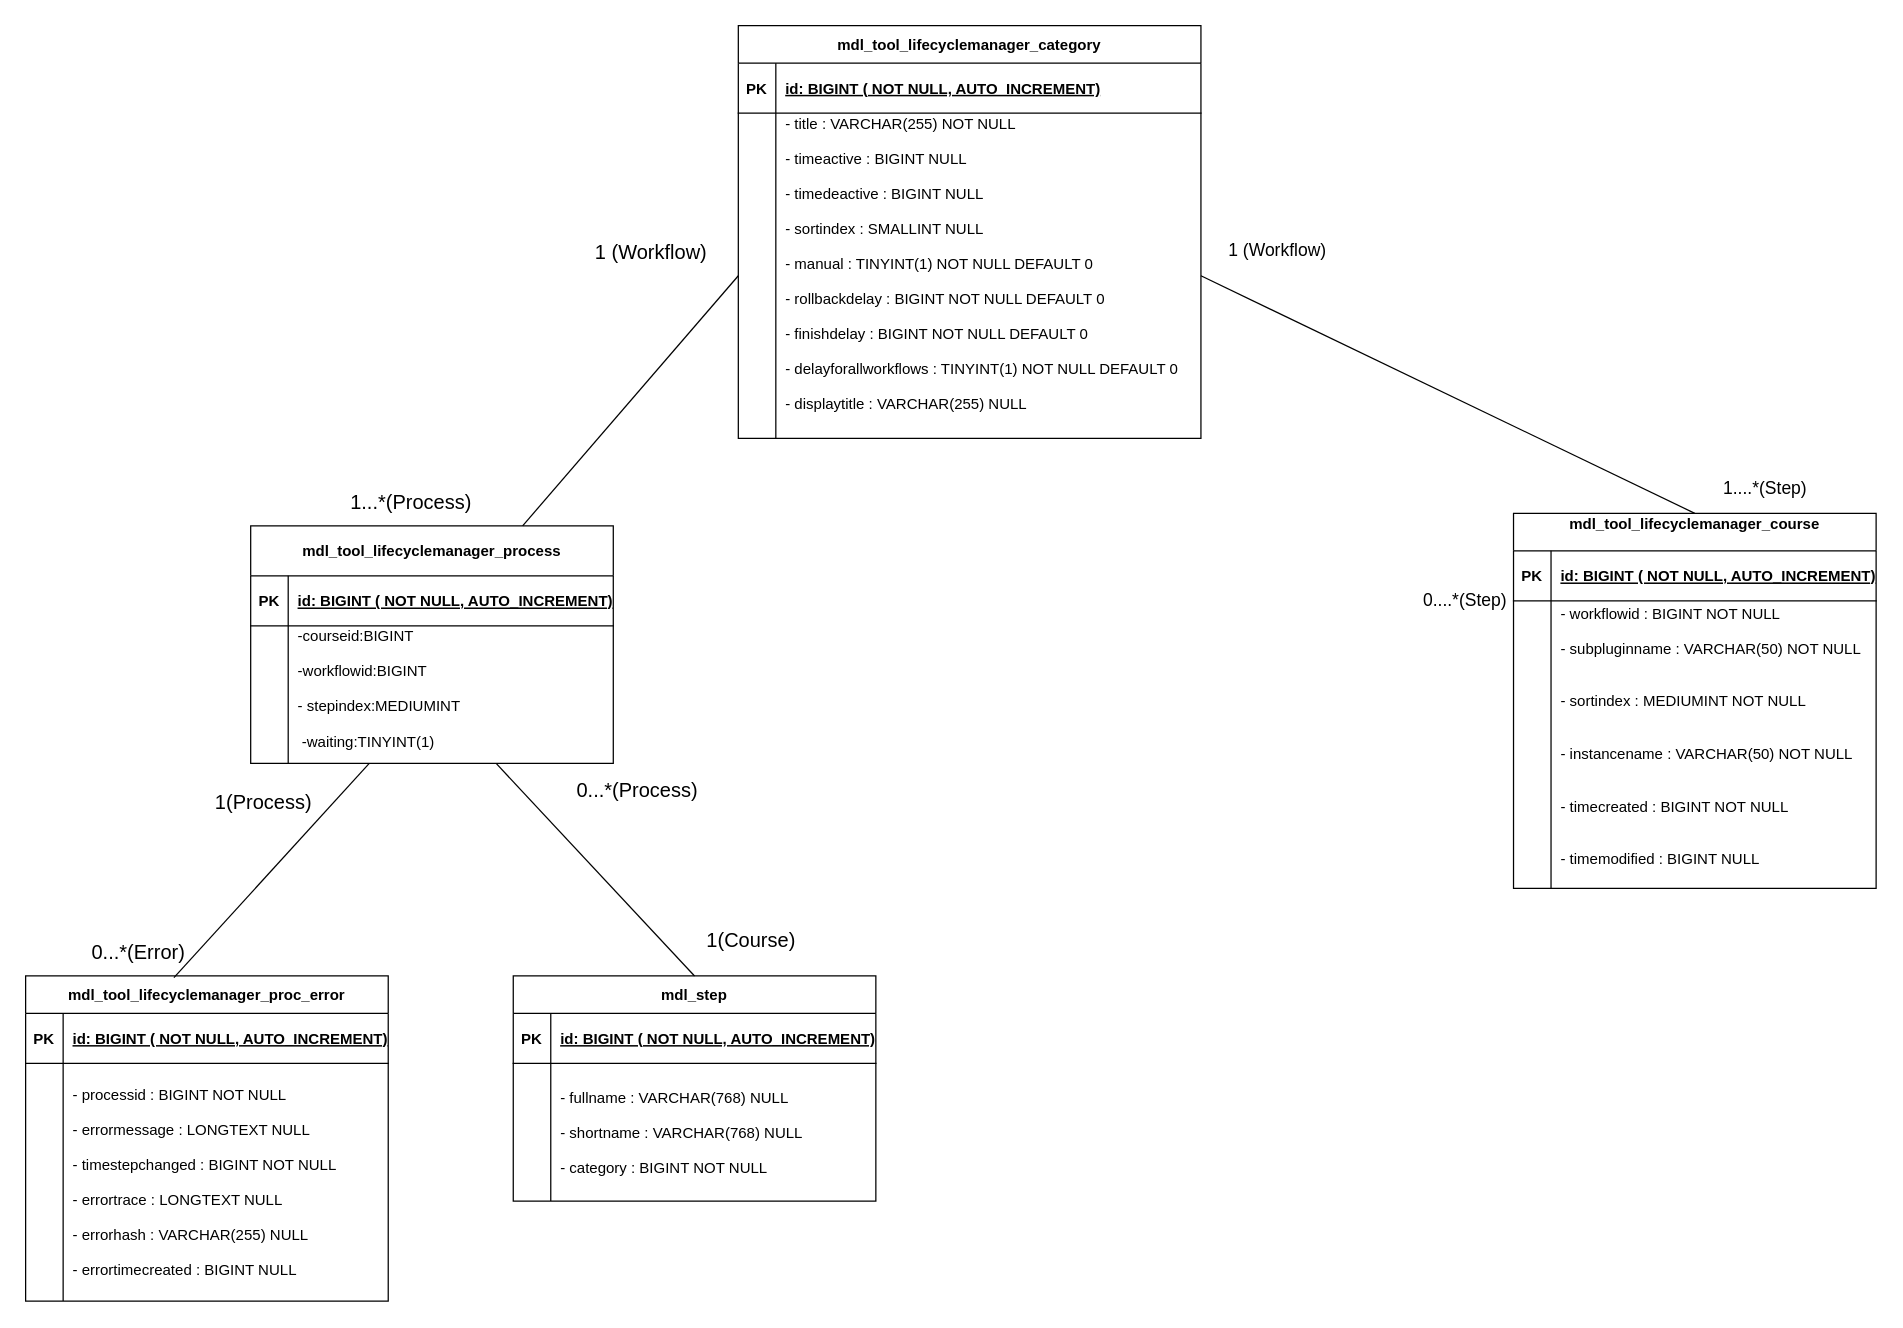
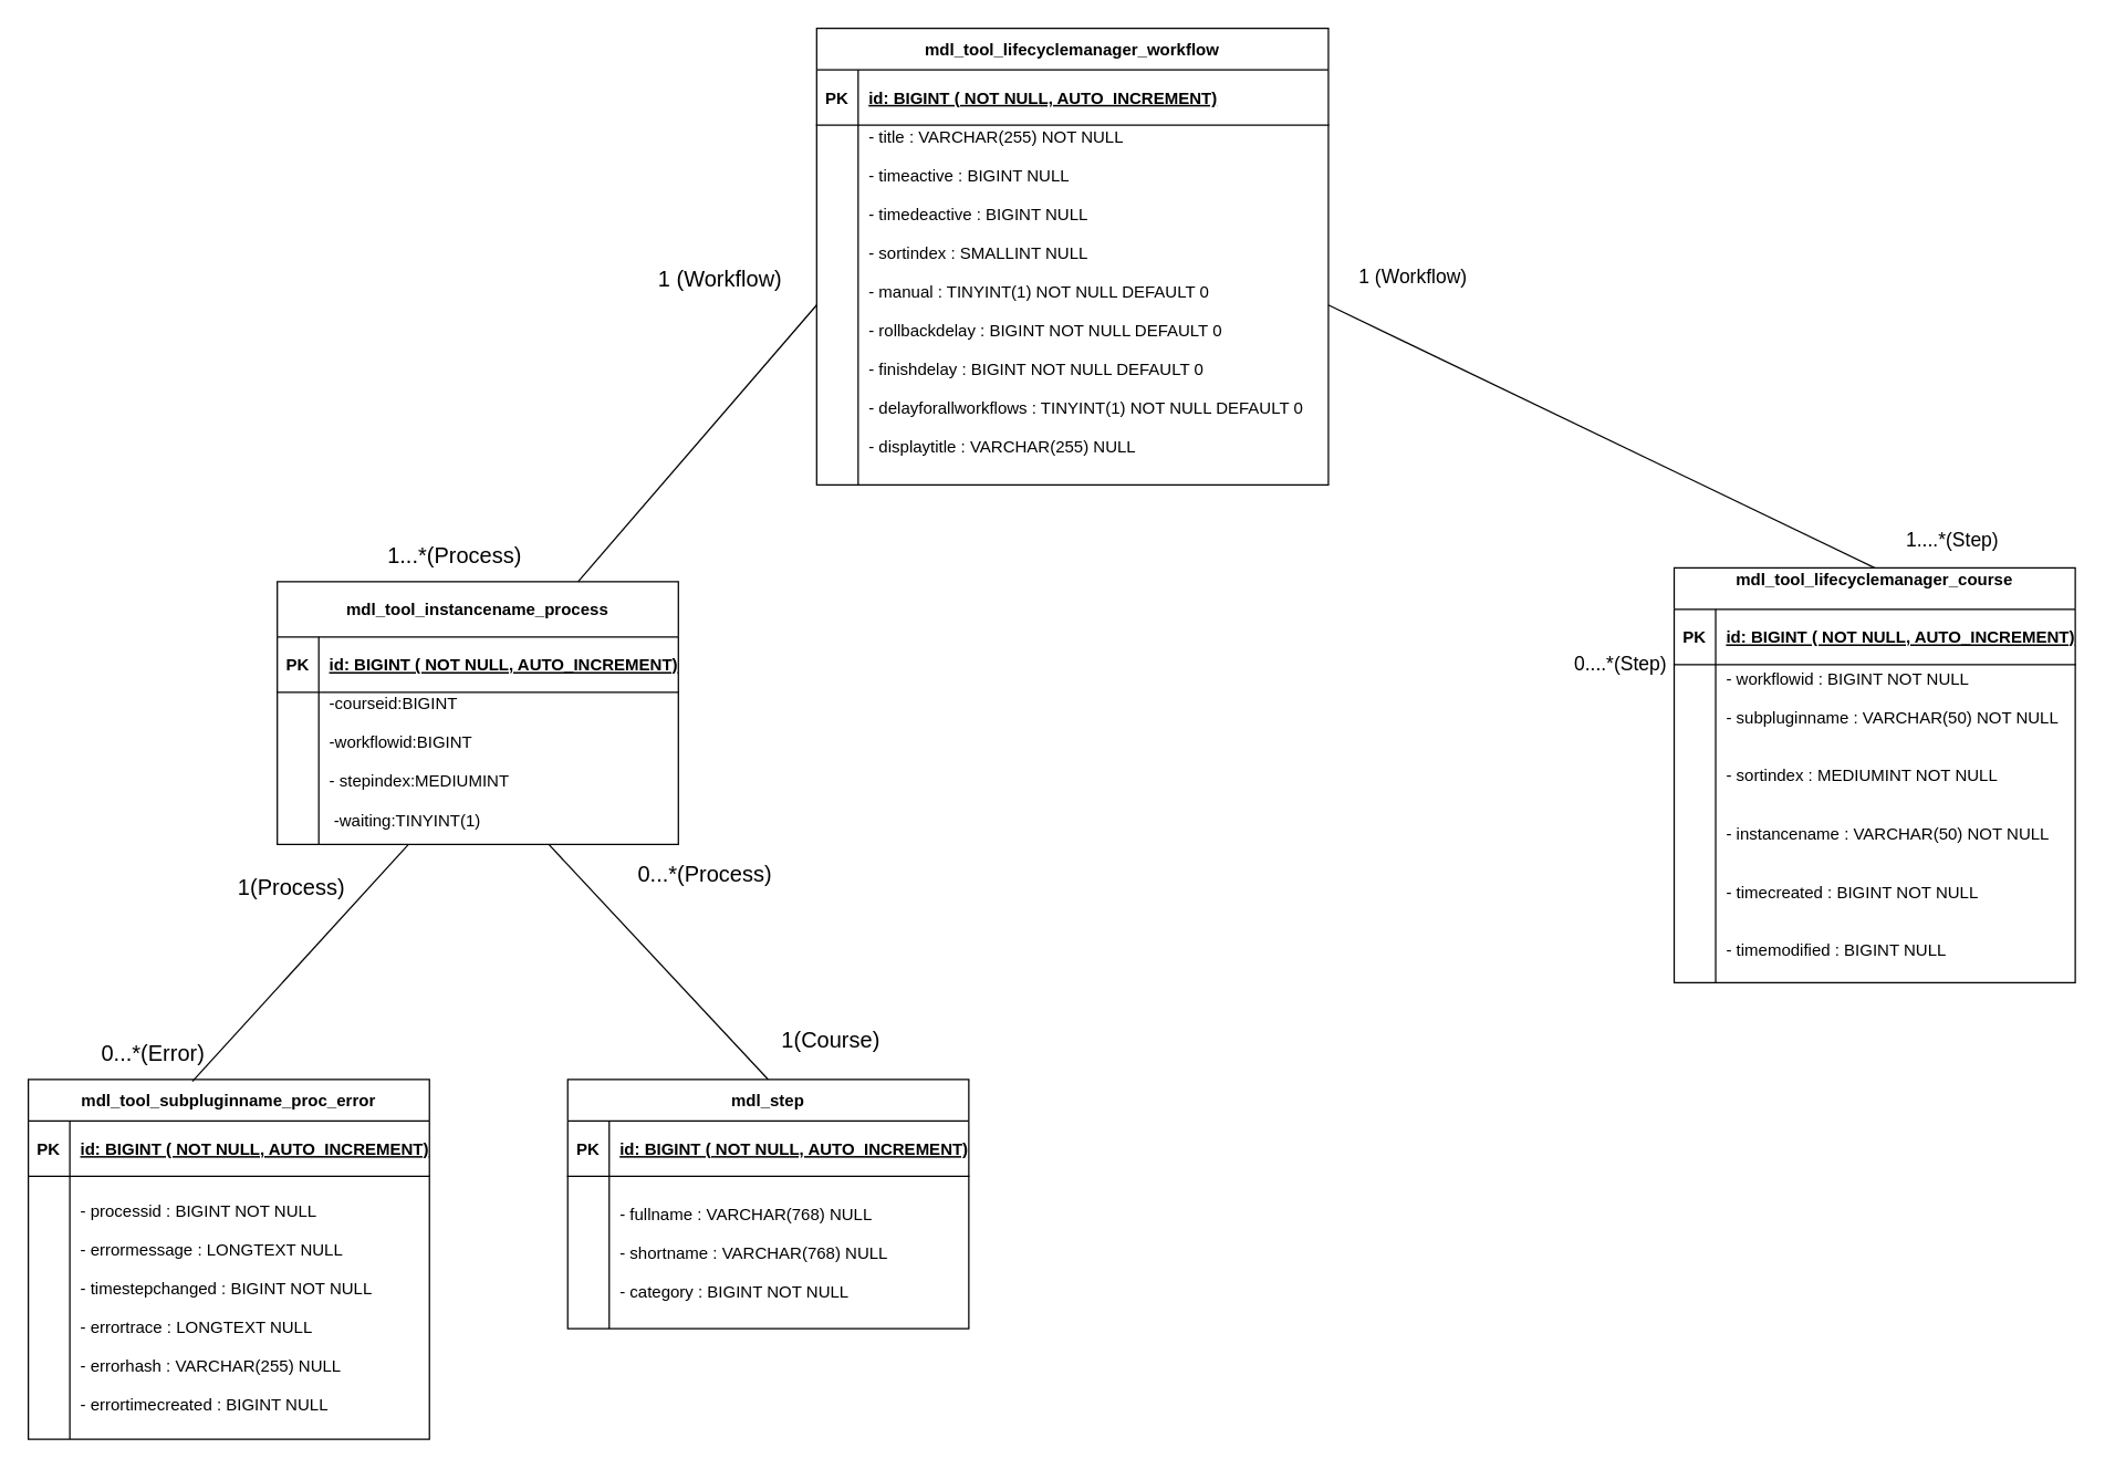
- <mxCell id="9" value="mdl_tool_lifecyclemanager_category" style="shape=table;startSize=30;container=1;collapsible=1;childLayout=tableLayout;fixedRows=1;rowLines=0;fontStyle=1;align=center;resizeLast=1;" vertex="1" parent="1"><mxGeometry x="590" y="20" width="370" height="330" as="geometry" /></mxCell>
+ <mxCell id="9" value="mdl_tool_lifecyclemanager_workflow" style="shape=table;startSize=30;container=1;collapsible=1;childLayout=tableLayout;fixedRows=1;rowLines=0;fontStyle=1;align=center;resizeLast=1;" vertex="1" parent="1"><mxGeometry x="590" y="20" width="370" height="330" as="geometry" /></mxCell>
- <mxCell id="2" value="mdl_tool_lifecyclemanager_process" style="shape=table;startSize=40;container=1;collapsible=1;childLayout=tableLayout;fixedRows=1;rowLines=0;fontStyle=1;align=center;resizeLast=1;" parent="1" vertex="1"><mxGeometry x="200" y="420" width="290" height="190" as="geometry" /></mxCell>
+ <mxCell id="2" value="mdl_tool_instancename_process" style="shape=table;startSize=40;container=1;collapsible=1;childLayout=tableLayout;fixedRows=1;rowLines=0;fontStyle=1;align=center;resizeLast=1;" parent="1" vertex="1"><mxGeometry x="200" y="420" width="290" height="190" as="geometry" /></mxCell>
- <mxCell id="30" value="mdl_tool_lifecyclemanager_proc_error" style="shape=table;startSize=30;container=1;collapsible=1;childLayout=tableLayout;fixedRows=1;rowLines=0;fontStyle=1;align=center;resizeLast=1;" vertex="1" parent="1"><mxGeometry x="20" y="780" width="290" height="260" as="geometry" /></mxCell>
+ <mxCell id="30" value="mdl_tool_subpluginname_proc_error" style="shape=table;startSize=30;container=1;collapsible=1;childLayout=tableLayout;fixedRows=1;rowLines=0;fontStyle=1;align=center;resizeLast=1;" vertex="1" parent="1"><mxGeometry x="20" y="780" width="290" height="260" as="geometry" /></mxCell>
